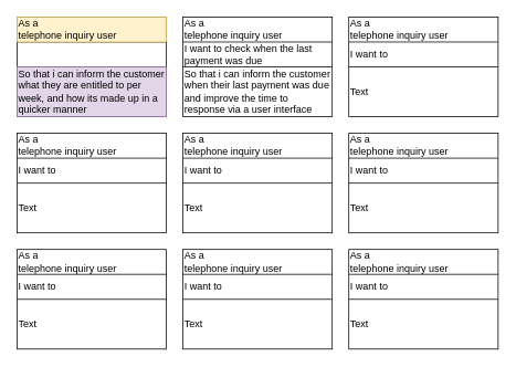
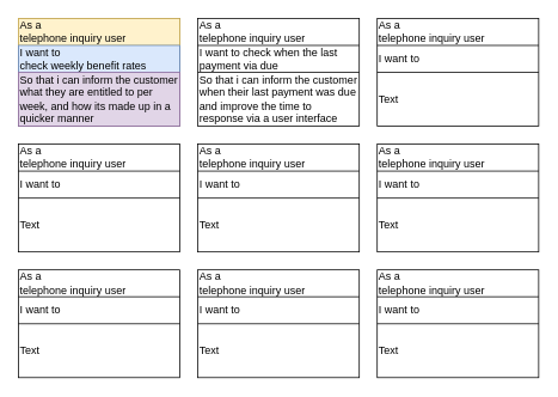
+ <mxCell id="7" value="&lt;div align=&quot;left&quot;&gt;I want to &lt;/div&gt;check weekly benefit rates" style="text;html=1;strokeColor=#6c8ebf;fillColor=#dae8fc;align=left;verticalAlign=middle;whiteSpace=wrap;rounded=0;" vertex="1" parent="2"><mxGeometry y="30" width="180" height="30" as="geometry" /></mxCell>
- <mxCell id="14" value="I want to check when the last payment was due" style="text;html=1;strokeColor=none;fillColor=none;align=left;verticalAlign=middle;whiteSpace=wrap;rounded=0;" vertex="1" parent="9"><mxGeometry y="30" width="180" height="30" as="geometry" /></mxCell>
+ <mxCell id="14" value="I want to check when the last payment via due" style="text;html=1;strokeColor=none;fillColor=none;align=left;verticalAlign=middle;whiteSpace=wrap;rounded=0;" vertex="1" parent="9"><mxGeometry y="30" width="180" height="30" as="geometry" /></mxCell>
